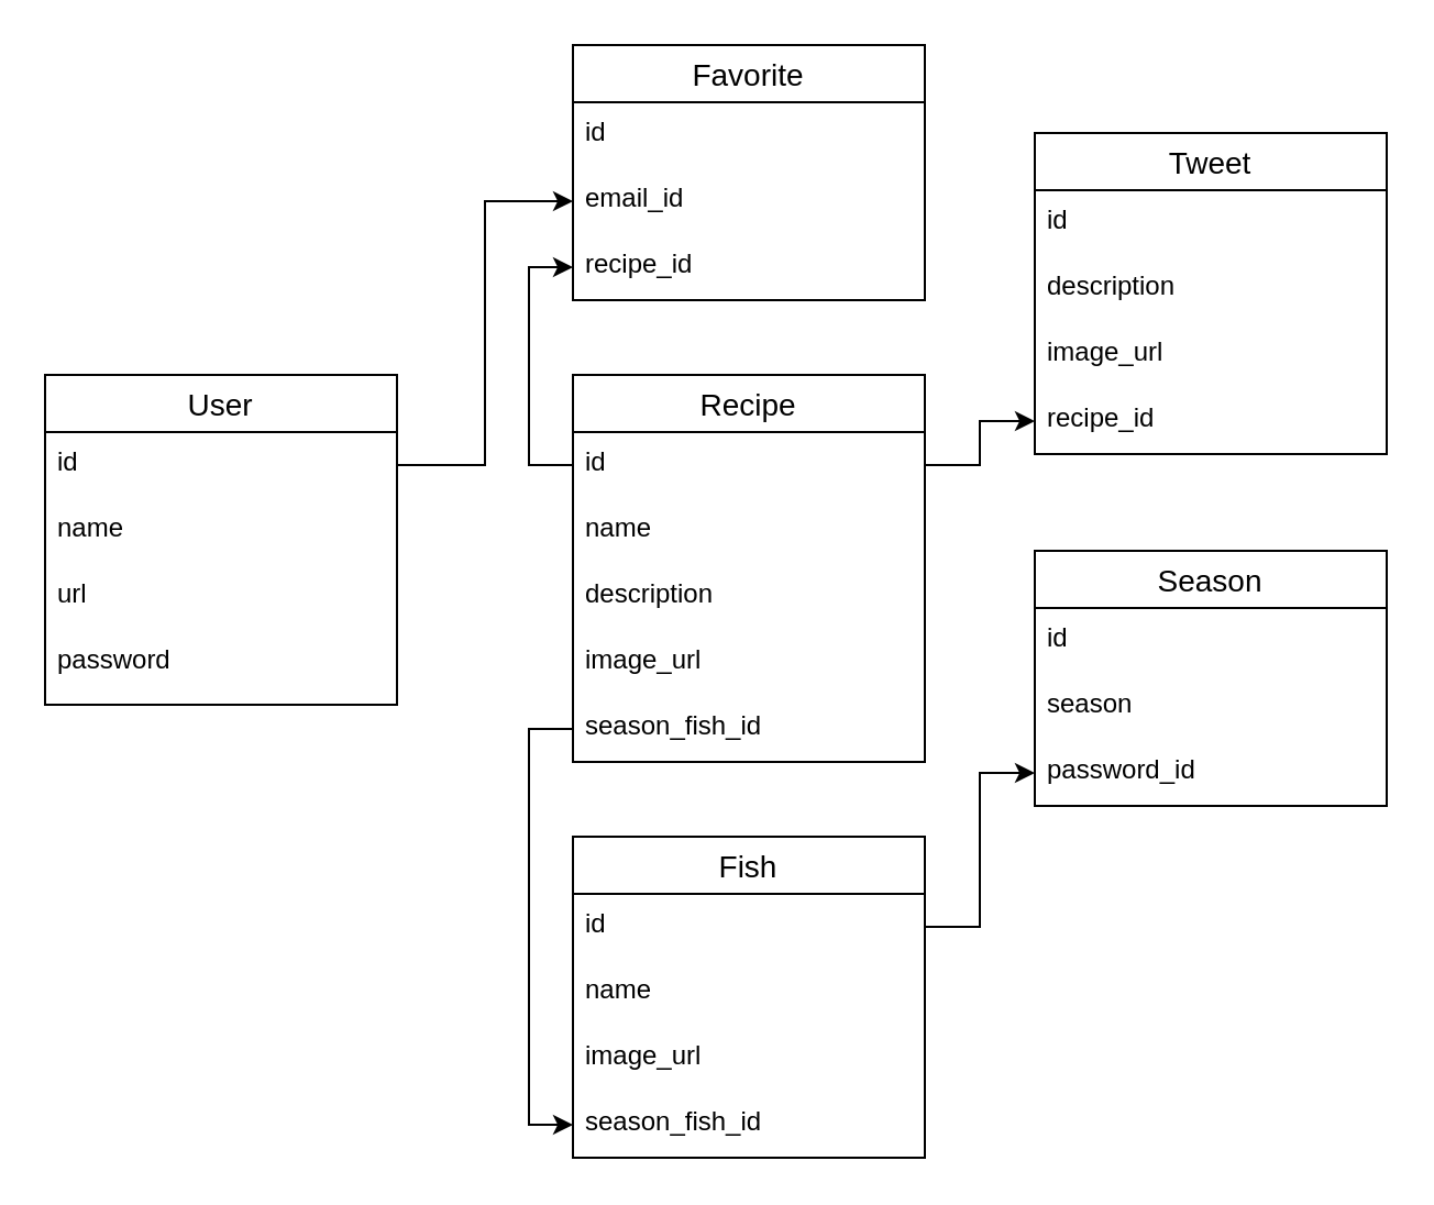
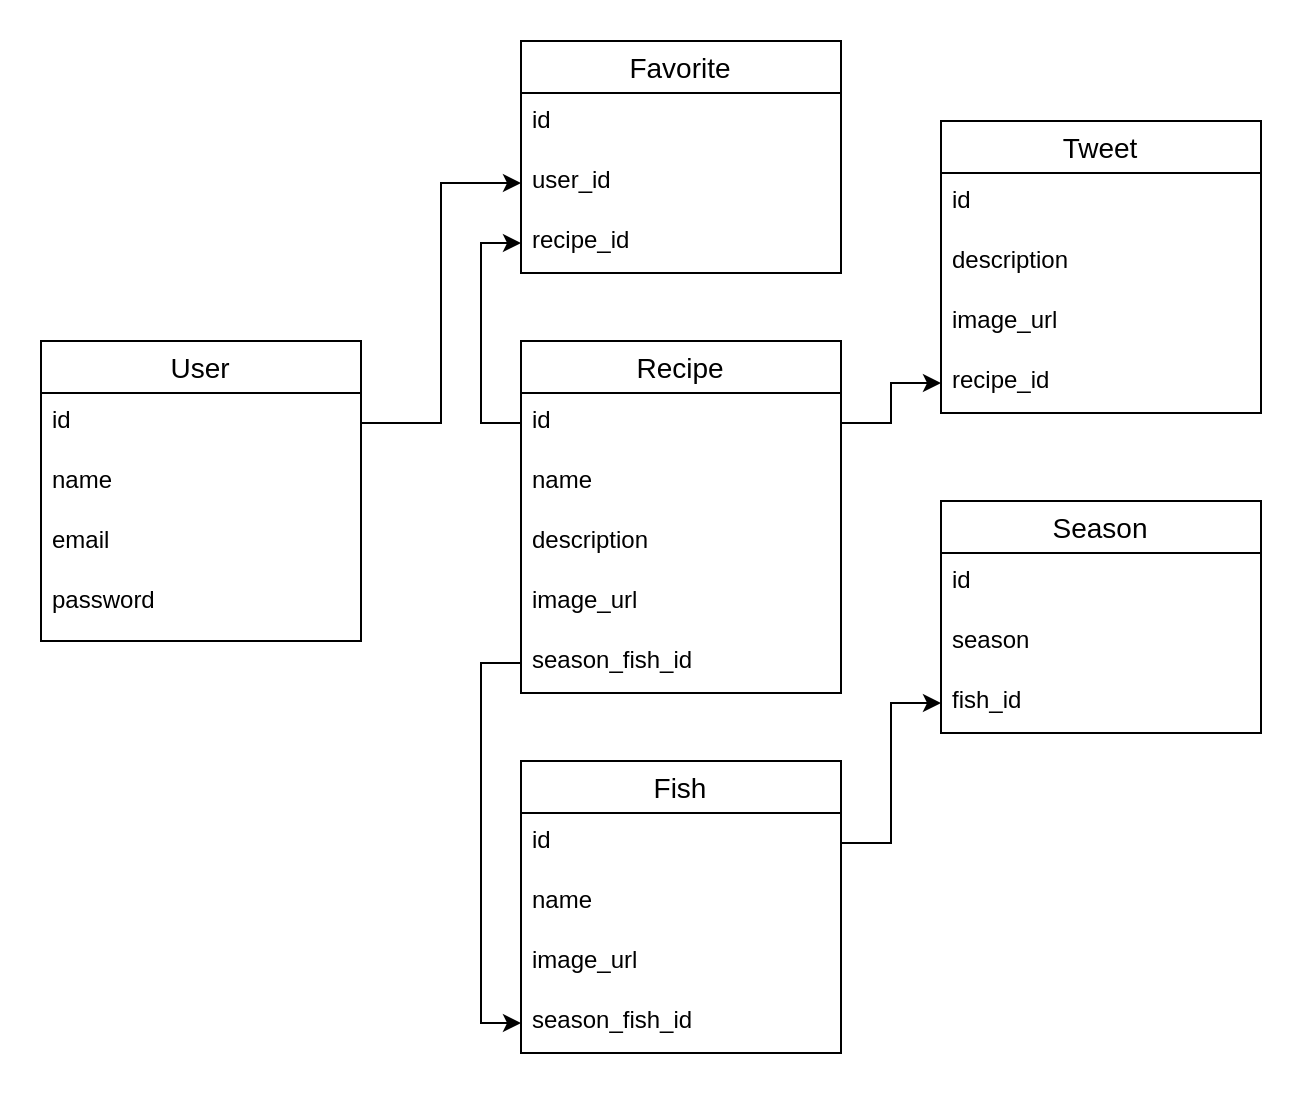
- <mxCell id="15" value="email_id" style="text;strokeColor=none;fillColor=none;spacingLeft=4;spacingRight=4;overflow=hidden;rotatable=0;points=[[0,0.5],[1,0.5]];portConstraint=eastwest;fontSize=12;whiteSpace=wrap;html=1;" parent="13" vertex="1"><mxGeometry y="56" width="160" height="30" as="geometry" /></mxCell>
+ <mxCell id="15" value="user_id" style="text;strokeColor=none;fillColor=none;spacingLeft=4;spacingRight=4;overflow=hidden;rotatable=0;points=[[0,0.5],[1,0.5]];portConstraint=eastwest;fontSize=12;whiteSpace=wrap;html=1;" parent="13" vertex="1"><mxGeometry y="56" width="160" height="30" as="geometry" /></mxCell>
- <mxCell id="5" value="url" style="text;strokeColor=none;fillColor=none;spacingLeft=4;spacingRight=4;overflow=hidden;rotatable=0;points=[[0,0.5],[1,0.5]];portConstraint=eastwest;fontSize=12;whiteSpace=wrap;html=1;" parent="2" vertex="1"><mxGeometry y="86" width="160" height="30" as="geometry" /></mxCell>
+ <mxCell id="5" value="email" style="text;strokeColor=none;fillColor=none;spacingLeft=4;spacingRight=4;overflow=hidden;rotatable=0;points=[[0,0.5],[1,0.5]];portConstraint=eastwest;fontSize=12;whiteSpace=wrap;html=1;" parent="2" vertex="1"><mxGeometry y="86" width="160" height="30" as="geometry" /></mxCell>
- <mxCell id="20" value="password_id" style="text;strokeColor=none;fillColor=none;spacingLeft=4;spacingRight=4;overflow=hidden;rotatable=0;points=[[0,0.5],[1,0.5]];portConstraint=eastwest;fontSize=12;whiteSpace=wrap;html=1;" parent="17" vertex="1"><mxGeometry y="86" width="160" height="30" as="geometry" /></mxCell>
+ <mxCell id="20" value="fish_id" style="text;strokeColor=none;fillColor=none;spacingLeft=4;spacingRight=4;overflow=hidden;rotatable=0;points=[[0,0.5],[1,0.5]];portConstraint=eastwest;fontSize=12;whiteSpace=wrap;html=1;" parent="17" vertex="1"><mxGeometry y="86" width="160" height="30" as="geometry" /></mxCell>
